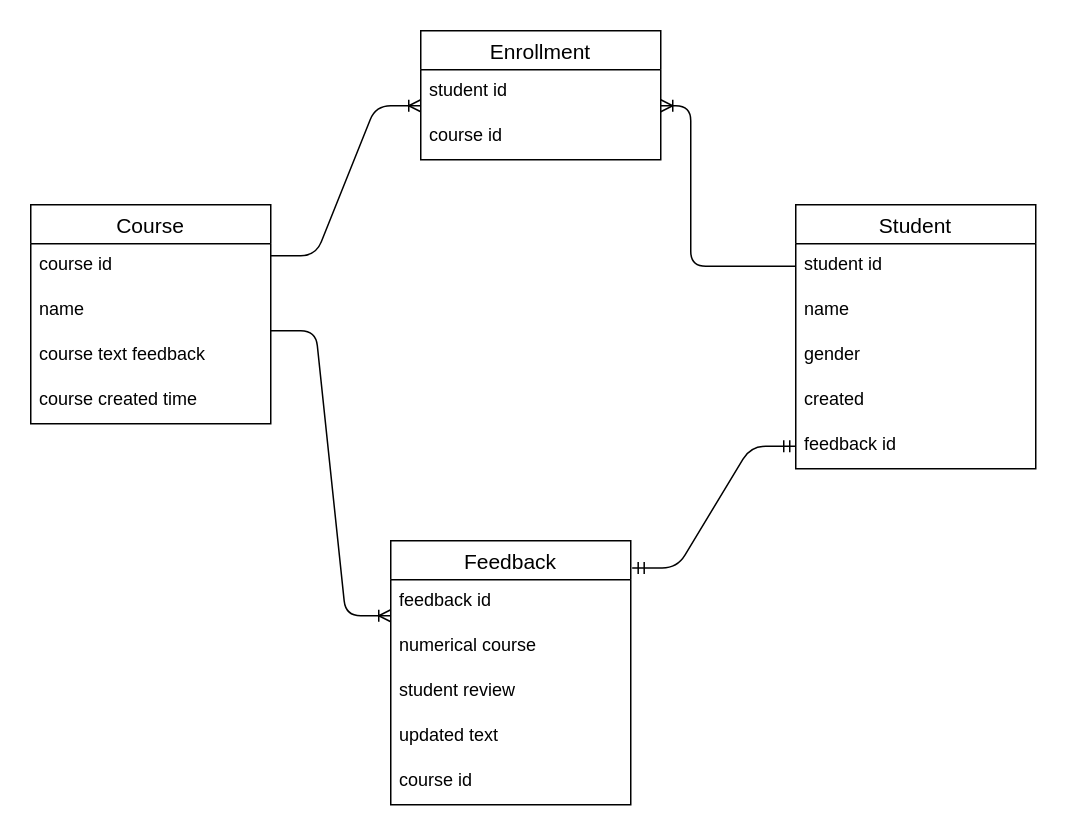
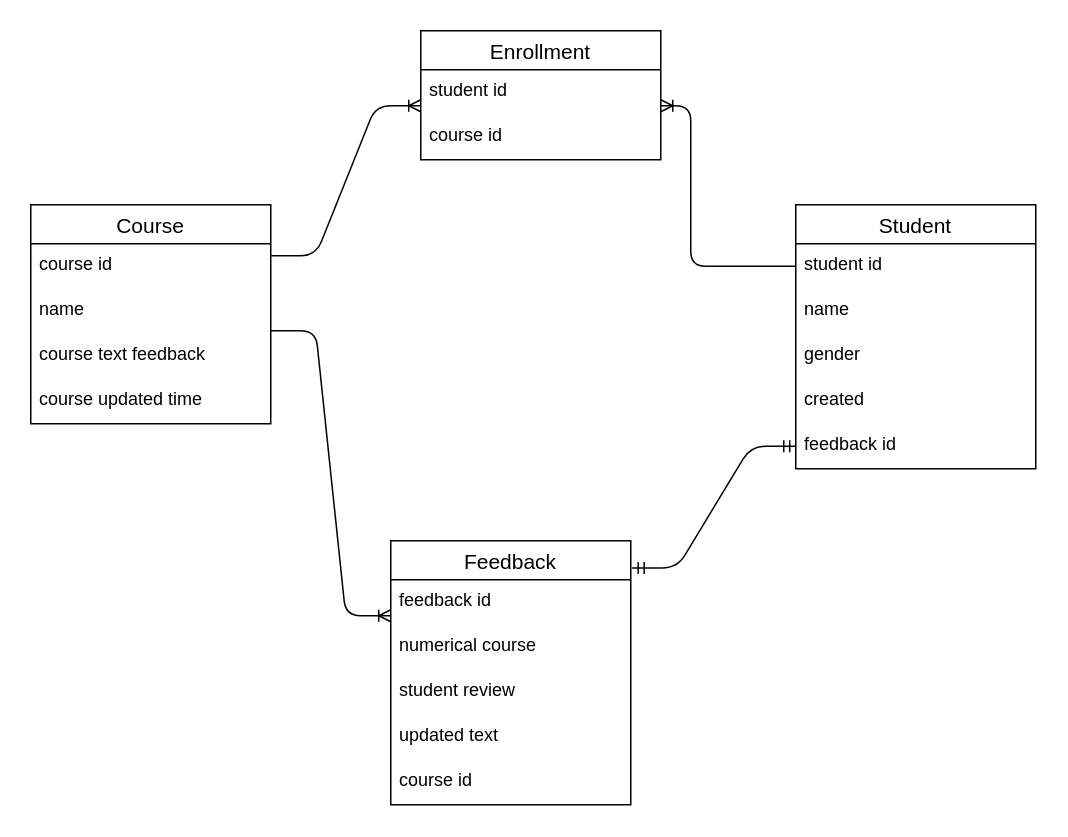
- <mxCell id="6" value="course created time" style="text;strokeColor=none;fillColor=none;spacingLeft=4;spacingRight=4;overflow=hidden;rotatable=0;points=[[0,0.5],[1,0.5]];portConstraint=eastwest;fontSize=12;" vertex="1" parent="2"><mxGeometry y="116" width="160" height="30" as="geometry" /></mxCell>
+ <mxCell id="6" value="course updated time" style="text;strokeColor=none;fillColor=none;spacingLeft=4;spacingRight=4;overflow=hidden;rotatable=0;points=[[0,0.5],[1,0.5]];portConstraint=eastwest;fontSize=12;" vertex="1" parent="2"><mxGeometry y="116" width="160" height="30" as="geometry" /></mxCell>
